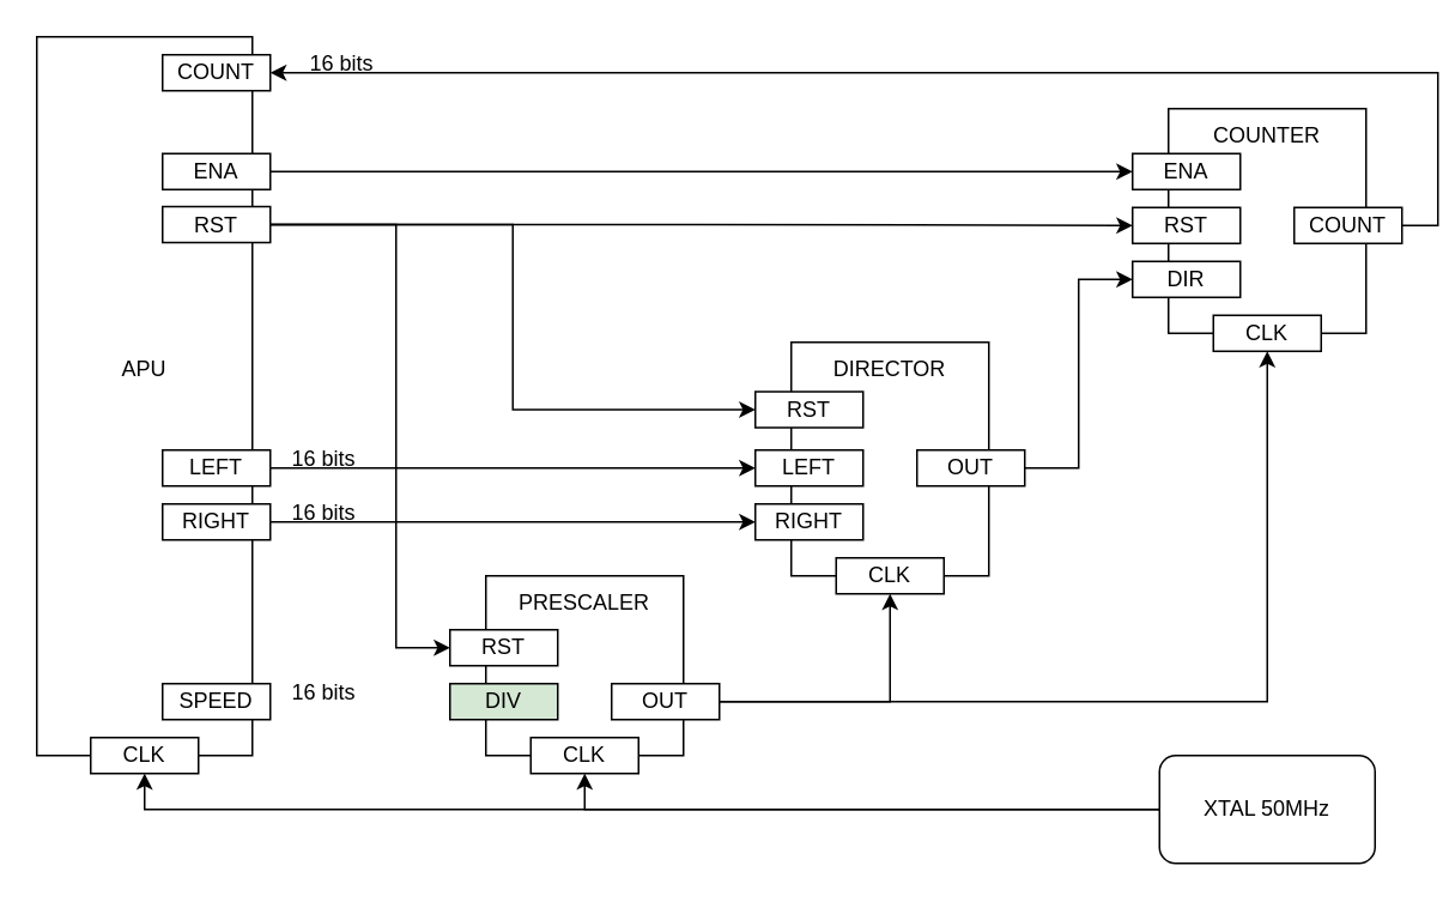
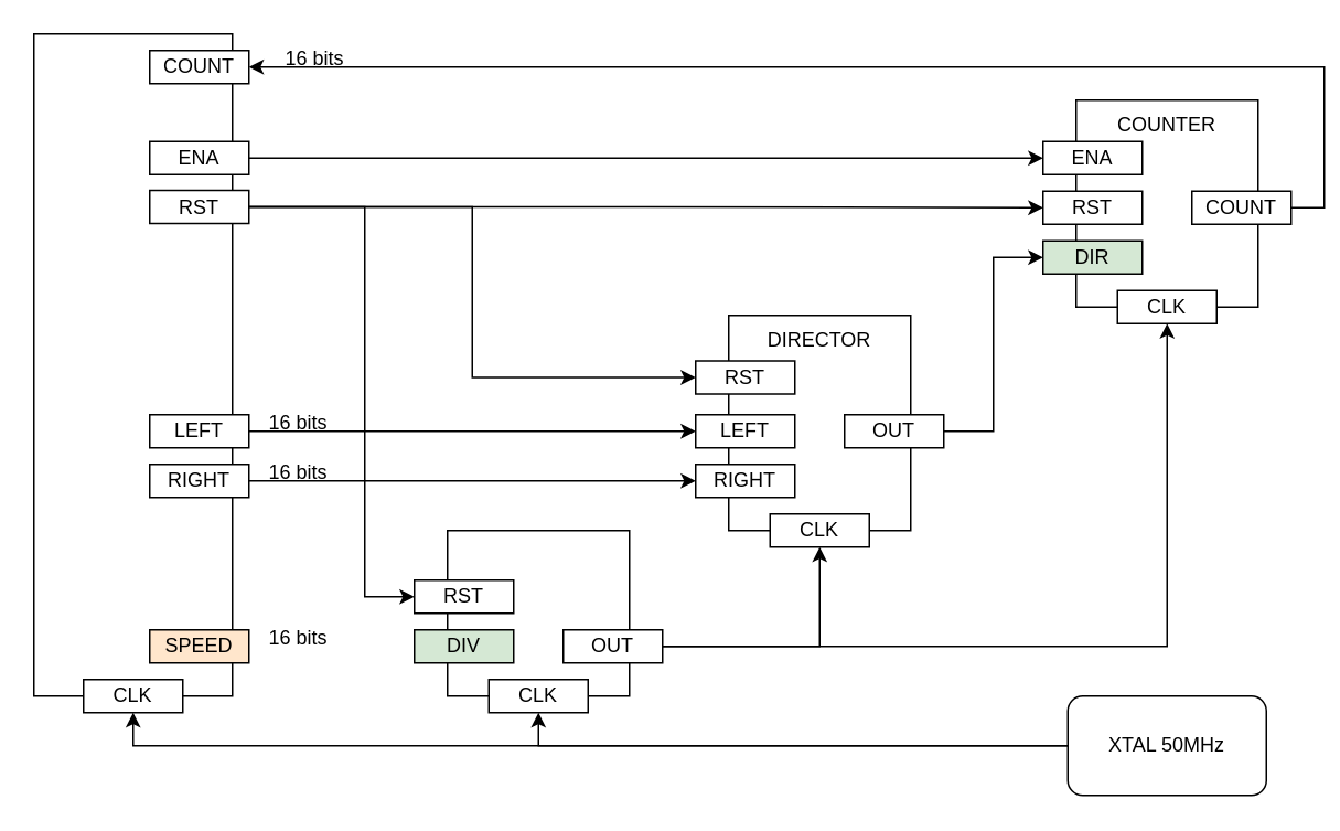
- <mxCell id="12" value="DIR" style="rounded=0;whiteSpace=wrap;html=1;" vertex="1" parent="9"><mxGeometry y="85" width="60" height="20" as="geometry" /></mxCell>
+ <mxCell id="12" value="DIR" style="rounded=0;whiteSpace=wrap;html=1;fillColor=#d5e8d4;" vertex="1" parent="9"><mxGeometry y="85" width="60" height="20" as="geometry" /></mxCell>
- <mxCell id="32" value="APU" style="text;html=1;strokeColor=none;fillColor=none;align=center;verticalAlign=middle;whiteSpace=wrap;rounded=0;" vertex="1" parent="23"><mxGeometry x="30" y="170" width="60" height="30" as="geometry" /></mxCell>
- <mxCell id="38" value="PRESCALER" style="text;html=1;strokeColor=none;fillColor=none;align=center;verticalAlign=middle;whiteSpace=wrap;rounded=0;" vertex="1" parent="33"><mxGeometry x="35" width="80" height="30" as="geometry" /></mxCell>
- <mxCell id="26" value="SPEED" style="rounded=0;whiteSpace=wrap;html=1;" vertex="1" parent="23"><mxGeometry x="70" y="360" width="60" height="20" as="geometry" /></mxCell>
+ <mxCell id="26" value="SPEED" style="rounded=0;whiteSpace=wrap;html=1;fillColor=#ffe6cc;" vertex="1" parent="23"><mxGeometry x="70" y="360" width="60" height="20" as="geometry" /></mxCell>
